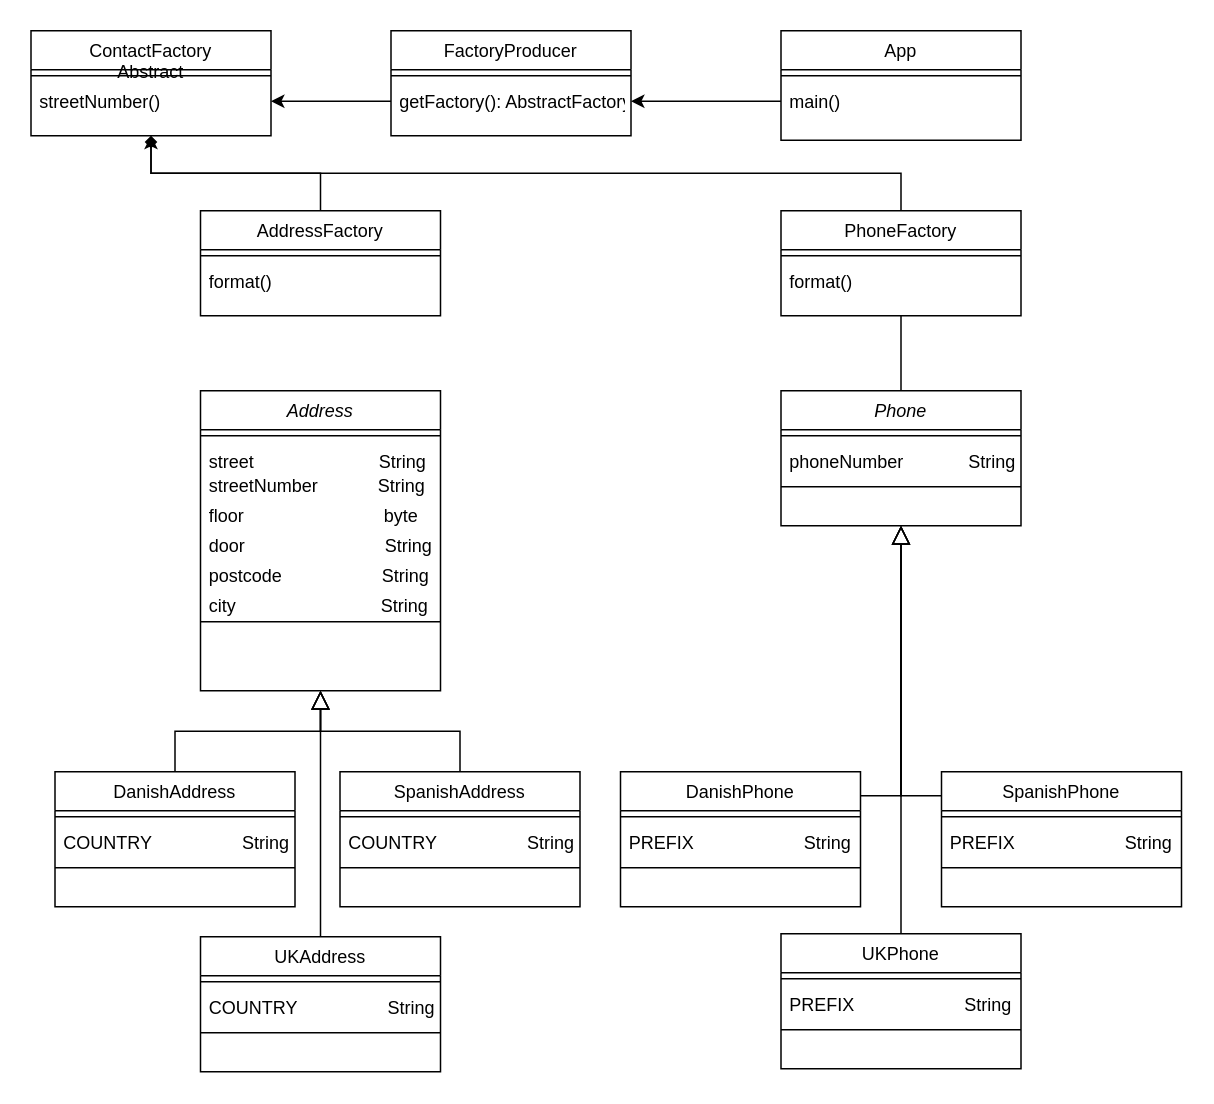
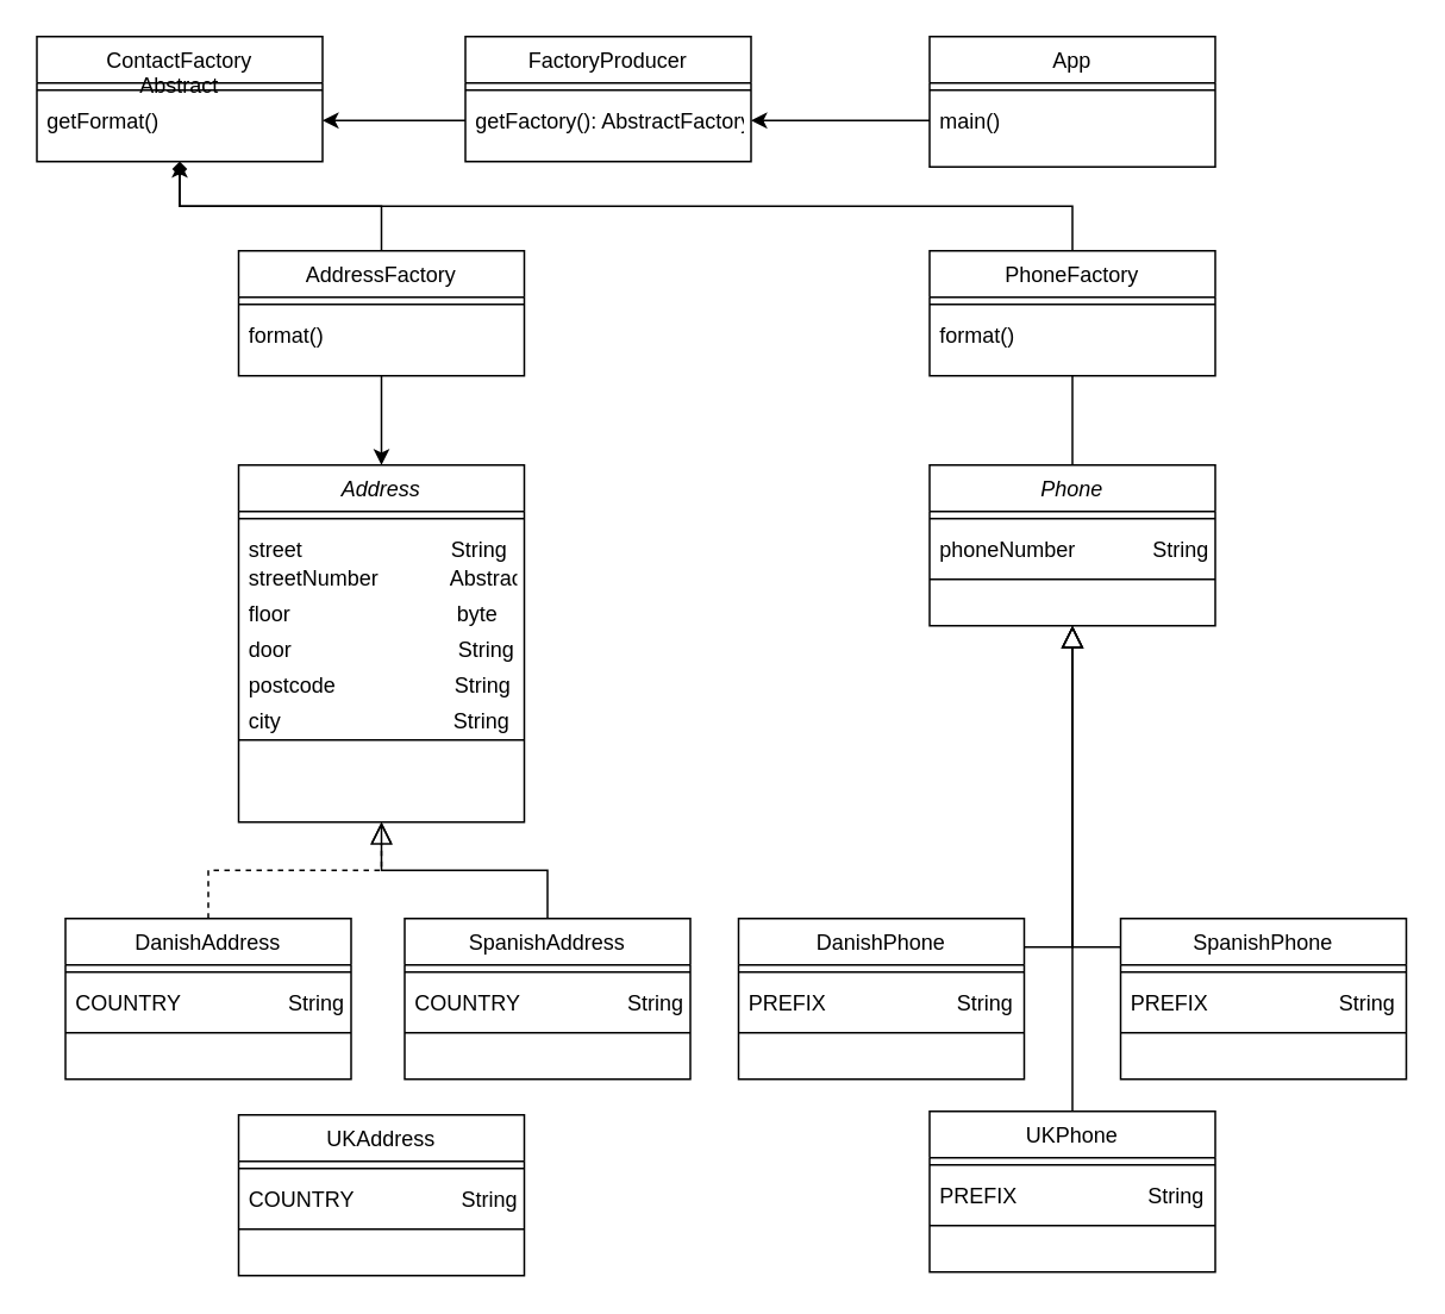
- <mxCell id="61" value="streetNumber()" style="text;align=left;verticalAlign=top;spacingLeft=4;spacingRight=4;overflow=hidden;rotatable=0;points=[[0,0.5],[1,0.5]];portConstraint=eastwest;rounded=0;shadow=0;html=0;" vertex="1" parent="59"><mxGeometry y="34" width="160" height="26" as="geometry" /></mxCell>
+ <mxCell id="61" value="getFormat()" style="text;align=left;verticalAlign=top;spacingLeft=4;spacingRight=4;overflow=hidden;rotatable=0;points=[[0,0.5],[1,0.5]];portConstraint=eastwest;rounded=0;shadow=0;html=0;" vertex="1" parent="59"><mxGeometry y="34" width="160" height="26" as="geometry" /></mxCell>
+ <mxCell id="49" style="edgeStyle=orthogonalEdgeStyle;rounded=0;orthogonalLoop=1;jettySize=auto;html=1;exitX=0.5;exitY=1;exitDx=0;exitDy=0;entryX=0.5;entryY=0;entryDx=0;entryDy=0;fontFamily=Helvetica;fontSize=12;fontColor=default;startSize=26;" edge="1" parent="1" source="50" target="2"><mxGeometry relative="1" as="geometry" /></mxCell>
- <mxCell id="5" value="streetNumber            String" style="text;align=left;verticalAlign=top;spacingLeft=4;spacingRight=4;overflow=hidden;rotatable=0;points=[[0,0.5],[1,0.5]];portConstraint=eastwest;rounded=0;shadow=0;html=0;" vertex="1" parent="2"><mxGeometry y="50" width="160" height="20" as="geometry" /></mxCell>
+ <mxCell id="5" value="streetNumber            Abstract" style="text;align=left;verticalAlign=top;spacingLeft=4;spacingRight=4;overflow=hidden;rotatable=0;points=[[0,0.5],[1,0.5]];portConstraint=eastwest;rounded=0;shadow=0;html=0;" vertex="1" parent="2"><mxGeometry y="50" width="160" height="20" as="geometry" /></mxCell>
- <mxCell id="15" value="" style="endArrow=block;endSize=10;endFill=0;shadow=0;strokeWidth=1;rounded=0;edgeStyle=elbowEdgeStyle;elbow=vertical;" parent="1" source="11" target="2" edge="1"><mxGeometry width="160" relative="1" as="geometry"><mxPoint x="126" y="383" as="sourcePoint" /><mxPoint x="126" y="383" as="targetPoint" /></mxGeometry></mxCell>
+ <mxCell id="15" value="" style="endArrow=block;endSize=10;endFill=0;shadow=0;strokeWidth=1;rounded=0;edgeStyle=elbowEdgeStyle;elbow=vertical;dashed=1;" parent="1" source="11" target="2" edge="1"><mxGeometry width="160" relative="1" as="geometry"><mxPoint x="126" y="383" as="sourcePoint" /><mxPoint x="126" y="383" as="targetPoint" /></mxGeometry></mxCell>
- <mxCell id="16" value="" style="endArrow=block;endSize=10;endFill=0;shadow=0;strokeWidth=1;rounded=0;edgeStyle=elbowEdgeStyle;elbow=vertical;exitX=0.5;exitY=0;exitDx=0;exitDy=0;" parent="1" source="17" target="2" edge="1"><mxGeometry width="160" relative="1" as="geometry"><mxPoint x="336" y="540" as="sourcePoint" /><mxPoint x="236" y="451" as="targetPoint" /></mxGeometry></mxCell>
+ <mxCell id="16" value="" style="endArrow=open;endSize=10;endFill=0;shadow=0;strokeWidth=1;rounded=0;edgeStyle=elbowEdgeStyle;elbow=vertical;exitX=0.5;exitY=0;exitDx=0;exitDy=0;" parent="1" source="17" target="2" edge="1"><mxGeometry width="160" relative="1" as="geometry"><mxPoint x="336" y="540" as="sourcePoint" /><mxPoint x="236" y="451" as="targetPoint" /></mxGeometry></mxCell>
- <mxCell id="25" value="" style="endArrow=block;endSize=10;endFill=0;shadow=0;strokeWidth=1;rounded=0;edgeStyle=elbowEdgeStyle;elbow=vertical;entryX=0.5;entryY=1;entryDx=0;entryDy=0;" edge="1" parent="1" source="21" target="2"><mxGeometry width="160" relative="1" as="geometry"><mxPoint x="226" y="690" as="sourcePoint" /><mxPoint x="316" y="500" as="targetPoint" /></mxGeometry></mxCell>
